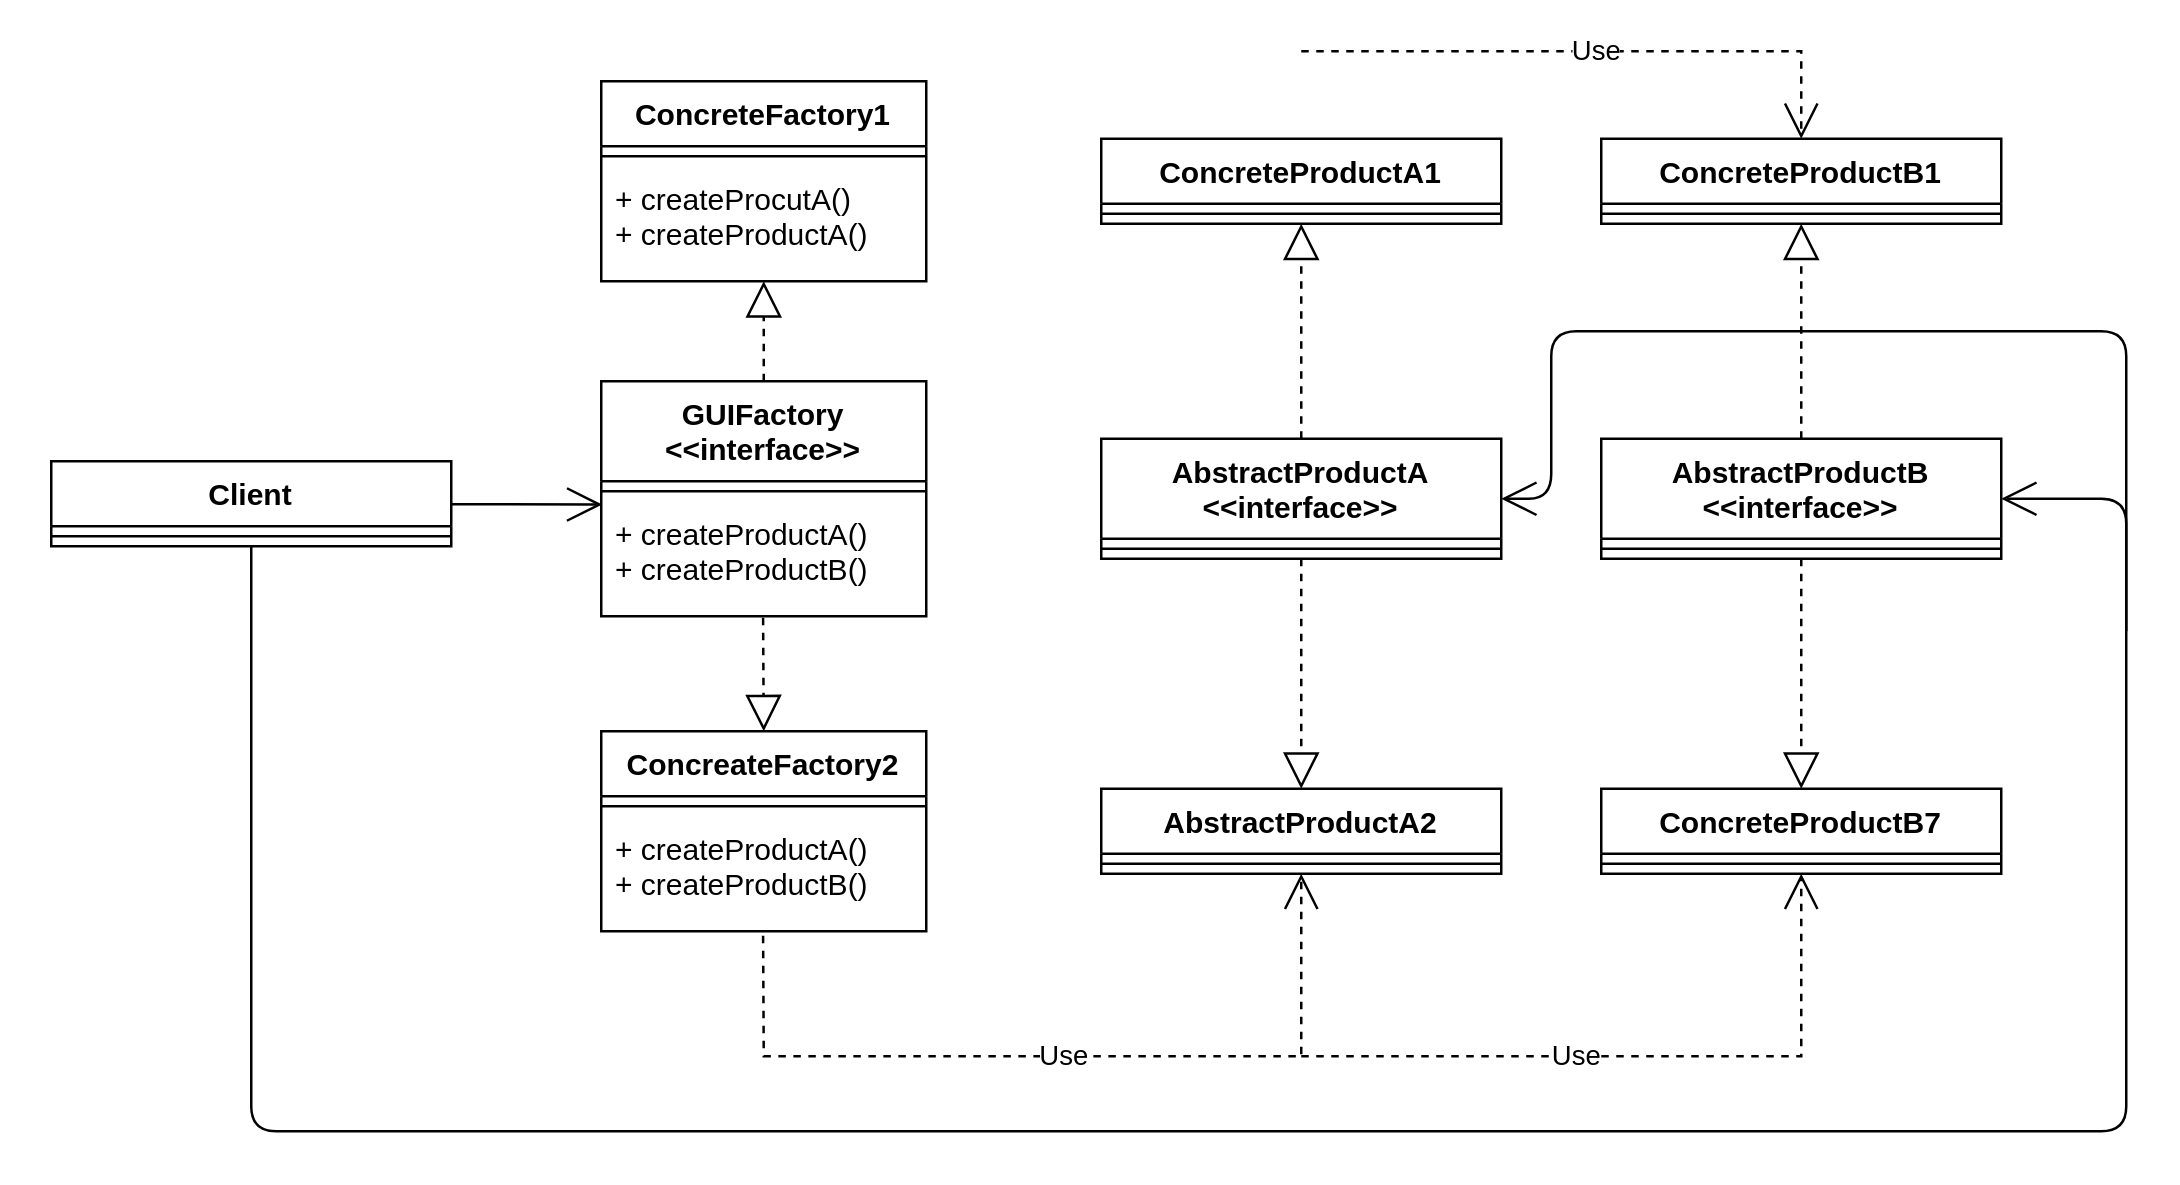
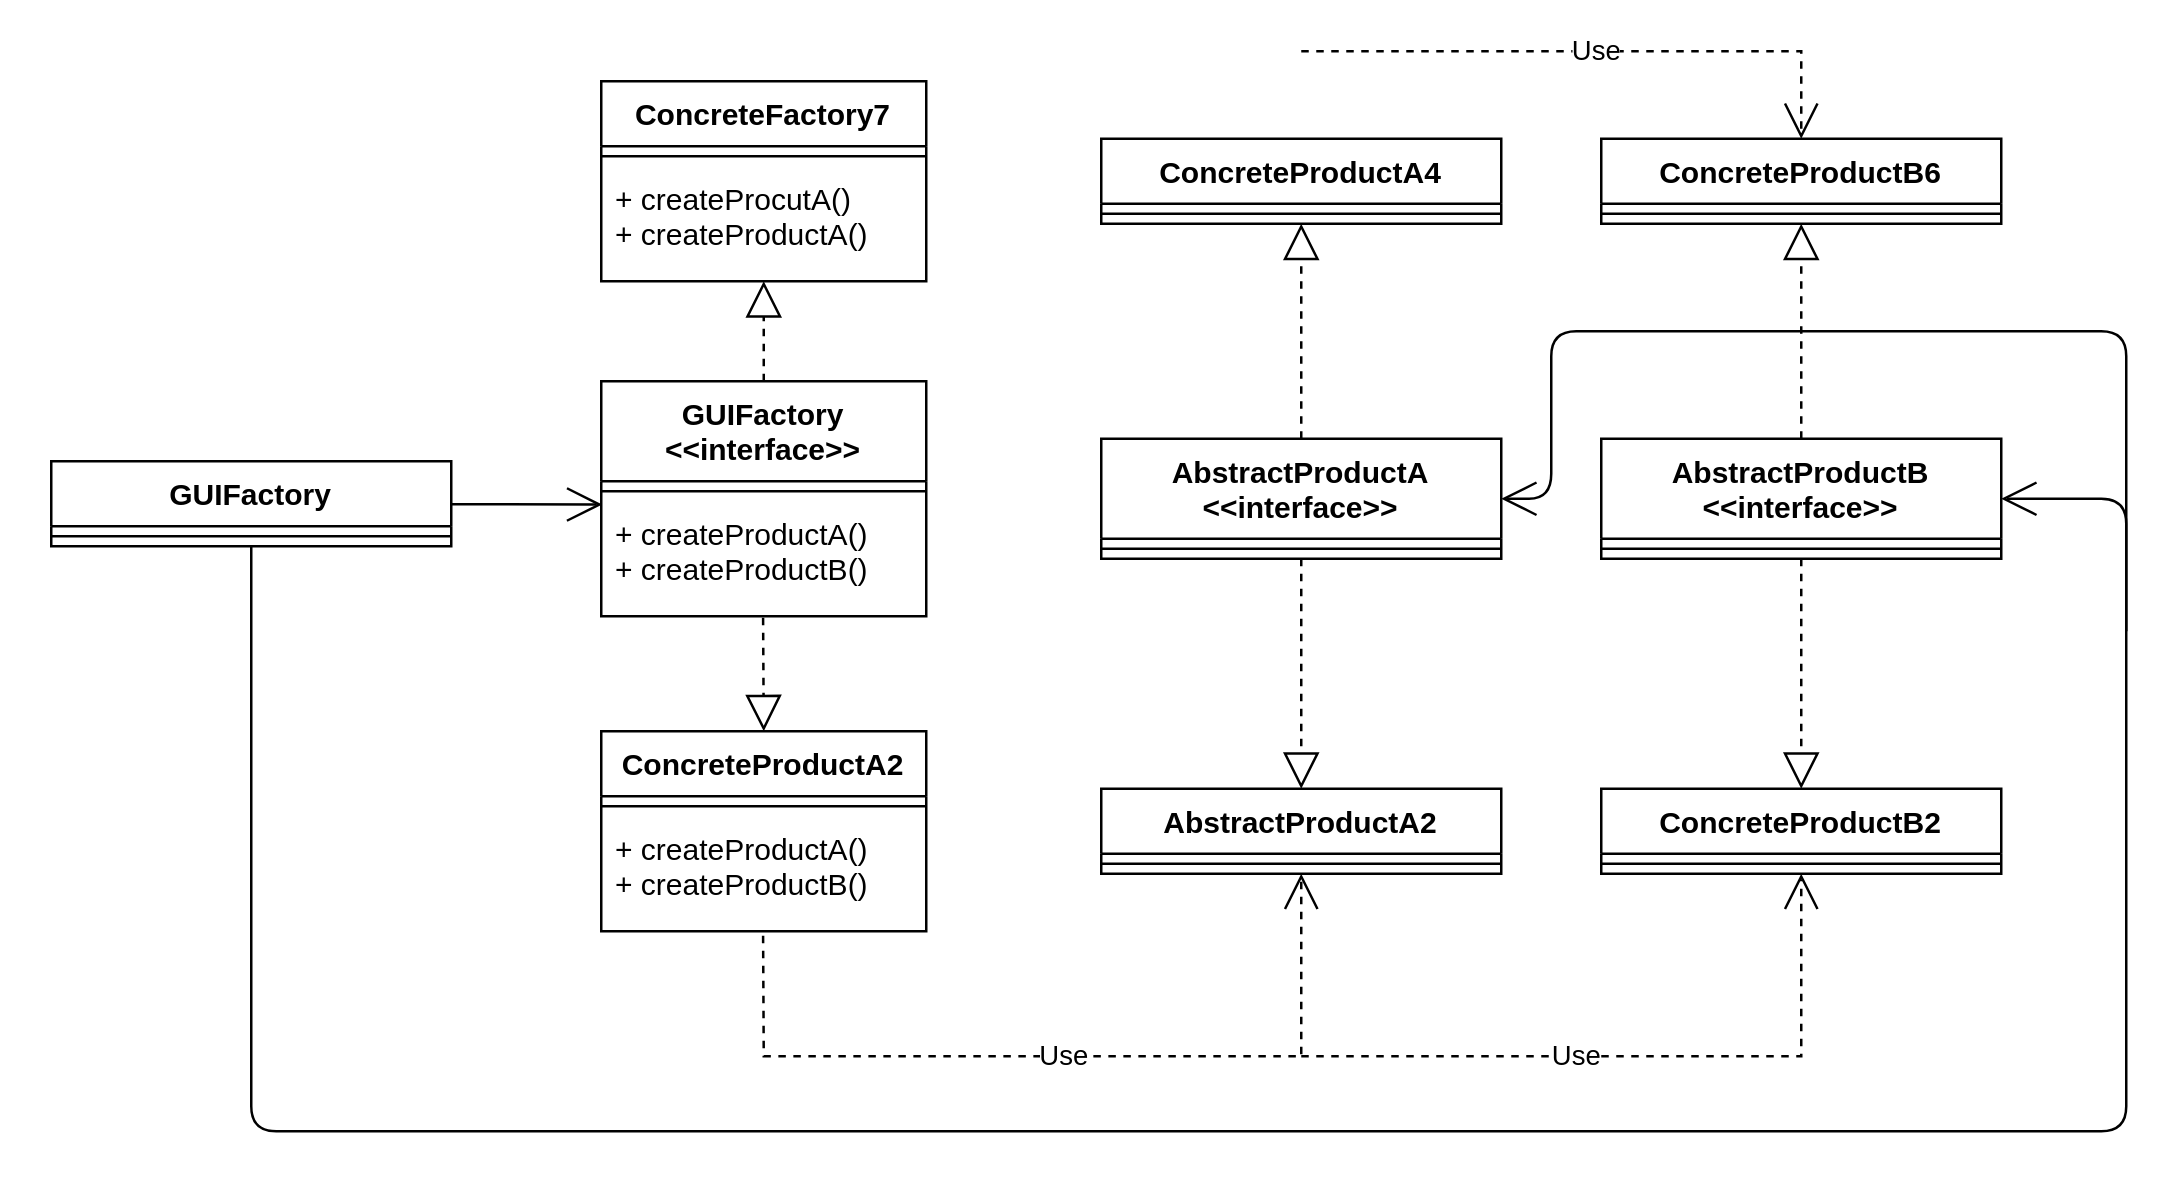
- <mxCell id="5" value="ConcreteFactory1" style="swimlane;fontStyle=1;align=center;verticalAlign=top;childLayout=stackLayout;horizontal=1;startSize=26;horizontalStack=0;resizeParent=1;resizeParentMax=0;resizeLast=0;collapsible=1;marginBottom=0;" vertex="1" parent="1"><mxGeometry x="240" y="32" width="130" height="80" as="geometry" /></mxCell>
+ <mxCell id="5" value="ConcreteFactory7" style="swimlane;fontStyle=1;align=center;verticalAlign=top;childLayout=stackLayout;horizontal=1;startSize=26;horizontalStack=0;resizeParent=1;resizeParentMax=0;resizeLast=0;collapsible=1;marginBottom=0;" vertex="1" parent="1"><mxGeometry x="240" y="32" width="130" height="80" as="geometry" /></mxCell>
- <mxCell id="15" value="ConcreteProductA1" style="swimlane;fontStyle=1;align=center;verticalAlign=top;childLayout=stackLayout;horizontal=1;startSize=26;horizontalStack=0;resizeParent=1;resizeParentMax=0;resizeLast=0;collapsible=1;marginBottom=0;" vertex="1" parent="1"><mxGeometry x="440" y="55" width="160" height="34" as="geometry" /></mxCell>
+ <mxCell id="15" value="ConcreteProductA4" style="swimlane;fontStyle=1;align=center;verticalAlign=top;childLayout=stackLayout;horizontal=1;startSize=26;horizontalStack=0;resizeParent=1;resizeParentMax=0;resizeLast=0;collapsible=1;marginBottom=0;" vertex="1" parent="1"><mxGeometry x="440" y="55" width="160" height="34" as="geometry" /></mxCell>
- <mxCell id="23" value="ConcreteProductB1" style="swimlane;fontStyle=1;align=center;verticalAlign=top;childLayout=stackLayout;horizontal=1;startSize=26;horizontalStack=0;resizeParent=1;resizeParentMax=0;resizeLast=0;collapsible=1;marginBottom=0;" vertex="1" parent="1"><mxGeometry x="640" y="55" width="160" height="34" as="geometry" /></mxCell>
+ <mxCell id="23" value="ConcreteProductB6" style="swimlane;fontStyle=1;align=center;verticalAlign=top;childLayout=stackLayout;horizontal=1;startSize=26;horizontalStack=0;resizeParent=1;resizeParentMax=0;resizeLast=0;collapsible=1;marginBottom=0;" vertex="1" parent="1"><mxGeometry x="640" y="55" width="160" height="34" as="geometry" /></mxCell>
- <mxCell id="29" value="Client" style="swimlane;fontStyle=1;align=center;verticalAlign=top;childLayout=stackLayout;horizontal=1;startSize=26;horizontalStack=0;resizeParent=1;resizeParentMax=0;resizeLast=0;collapsible=1;marginBottom=0;" vertex="1" parent="1"><mxGeometry x="20" y="184" width="160" height="34" as="geometry" /></mxCell>
+ <mxCell id="29" value="GUIFactory" style="swimlane;fontStyle=1;align=center;verticalAlign=top;childLayout=stackLayout;horizontal=1;startSize=26;horizontalStack=0;resizeParent=1;resizeParentMax=0;resizeLast=0;collapsible=1;marginBottom=0;" vertex="1" parent="1"><mxGeometry x="20" y="184" width="160" height="34" as="geometry" /></mxCell>
- <mxCell id="8" value="ConcreateFactory2" style="swimlane;fontStyle=1;align=center;verticalAlign=top;childLayout=stackLayout;horizontal=1;startSize=26;horizontalStack=0;resizeParent=1;resizeParentMax=0;resizeLast=0;collapsible=1;marginBottom=0;" vertex="1" parent="1"><mxGeometry x="240" y="292" width="130" height="80" as="geometry" /></mxCell>
+ <mxCell id="8" value="ConcreteProductA2" style="swimlane;fontStyle=1;align=center;verticalAlign=top;childLayout=stackLayout;horizontal=1;startSize=26;horizontalStack=0;resizeParent=1;resizeParentMax=0;resizeLast=0;collapsible=1;marginBottom=0;" vertex="1" parent="1"><mxGeometry x="240" y="292" width="130" height="80" as="geometry" /></mxCell>
- <mxCell id="25" value="ConcreteProductB7" style="swimlane;fontStyle=1;align=center;verticalAlign=top;childLayout=stackLayout;horizontal=1;startSize=26;horizontalStack=0;resizeParent=1;resizeParentMax=0;resizeLast=0;collapsible=1;marginBottom=0;" vertex="1" parent="1"><mxGeometry x="640" y="315" width="160" height="34" as="geometry" /></mxCell>
+ <mxCell id="25" value="ConcreteProductB2" style="swimlane;fontStyle=1;align=center;verticalAlign=top;childLayout=stackLayout;horizontal=1;startSize=26;horizontalStack=0;resizeParent=1;resizeParentMax=0;resizeLast=0;collapsible=1;marginBottom=0;" vertex="1" parent="1"><mxGeometry x="640" y="315" width="160" height="34" as="geometry" /></mxCell>
